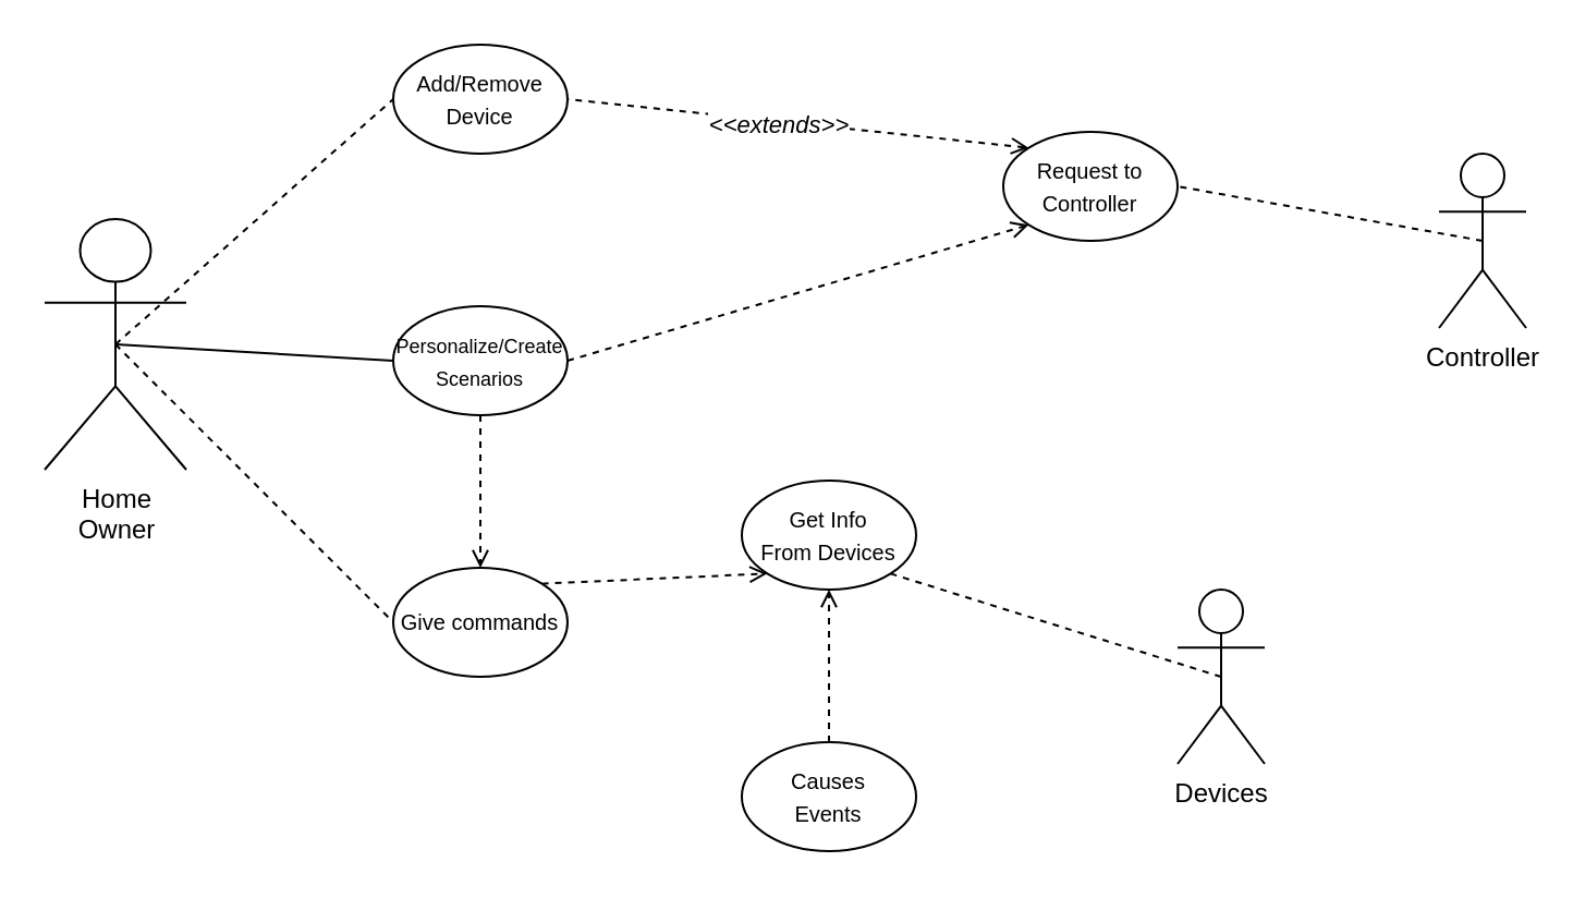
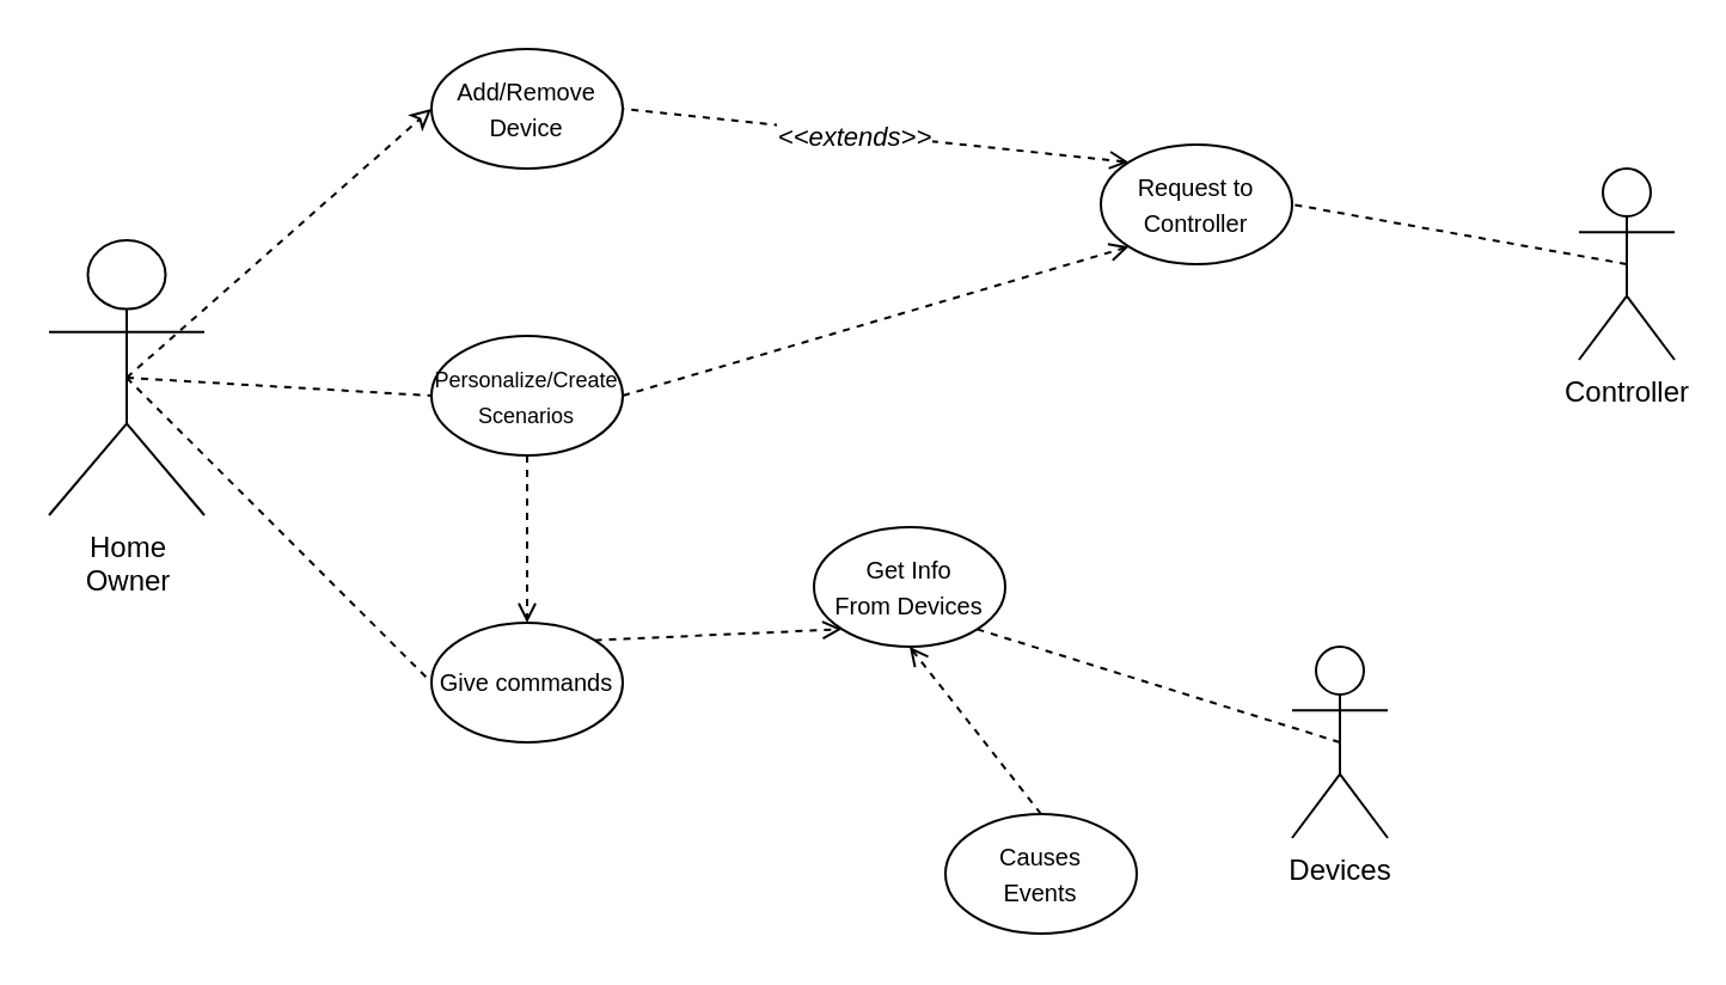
- <mxCell id="2" style="rounded=0;orthogonalLoop=1;jettySize=auto;html=1;exitX=0.5;exitY=0.5;exitDx=0;exitDy=0;exitPerimeter=0;entryX=0;entryY=0.5;entryDx=0;entryDy=0;endArrow=none;startFill=0;dashed=1;endFill=0;" edge="1" parent="1" source="3" target="8"><mxGeometry relative="1" as="geometry" /></mxCell>
+ <mxCell id="2" style="rounded=0;orthogonalLoop=1;jettySize=auto;html=1;exitX=0.5;exitY=0.5;exitDx=0;exitDy=0;exitPerimeter=0;entryX=0;entryY=0.5;entryDx=0;entryDy=0;endArrow=classic;startFill=0;dashed=1;endFill=0;" edge="1" parent="1" source="3" target="8"><mxGeometry relative="1" as="geometry" /></mxCell>
- <mxCell id="9" style="rounded=0;orthogonalLoop=1;jettySize=auto;html=1;entryX=0;entryY=0.5;entryDx=0;entryDy=0;endArrow=none;startFill=0;dashed=0;exitX=0.5;exitY=0.5;exitDx=0;exitDy=0;exitPerimeter=0;" edge="1" parent="1" target="12" source="3"><mxGeometry relative="1" as="geometry"><mxPoint x="30" y="130" as="sourcePoint" /></mxGeometry></mxCell>
+ <mxCell id="9" style="rounded=0;orthogonalLoop=1;jettySize=auto;html=1;entryX=0;entryY=0.5;entryDx=0;entryDy=0;endArrow=none;startFill=0;dashed=1;exitX=0.5;exitY=0.5;exitDx=0;exitDy=0;exitPerimeter=0;" edge="1" parent="1" target="12" source="3"><mxGeometry relative="1" as="geometry"><mxPoint x="30" y="130" as="sourcePoint" /></mxGeometry></mxCell>
- <mxCell id="21" value="&lt;font size=&quot;1&quot;&gt;Causes&lt;/font&gt;&lt;div&gt;&lt;font size=&quot;1&quot;&gt;Events&lt;/font&gt;&lt;/div&gt;" style="ellipse;whiteSpace=wrap;html=1;" vertex="1" parent="1"><mxGeometry x="340" y="340" width="80" height="50" as="geometry" /></mxCell>
+ <mxCell id="21" value="&lt;font size=&quot;1&quot;&gt;Causes&lt;/font&gt;&lt;div&gt;&lt;font size=&quot;1&quot;&gt;Events&lt;/font&gt;&lt;/div&gt;" style="ellipse;whiteSpace=wrap;html=1;" vertex="1" parent="1"><mxGeometry x="395" y="340" width="80" height="50" as="geometry" /></mxCell>
